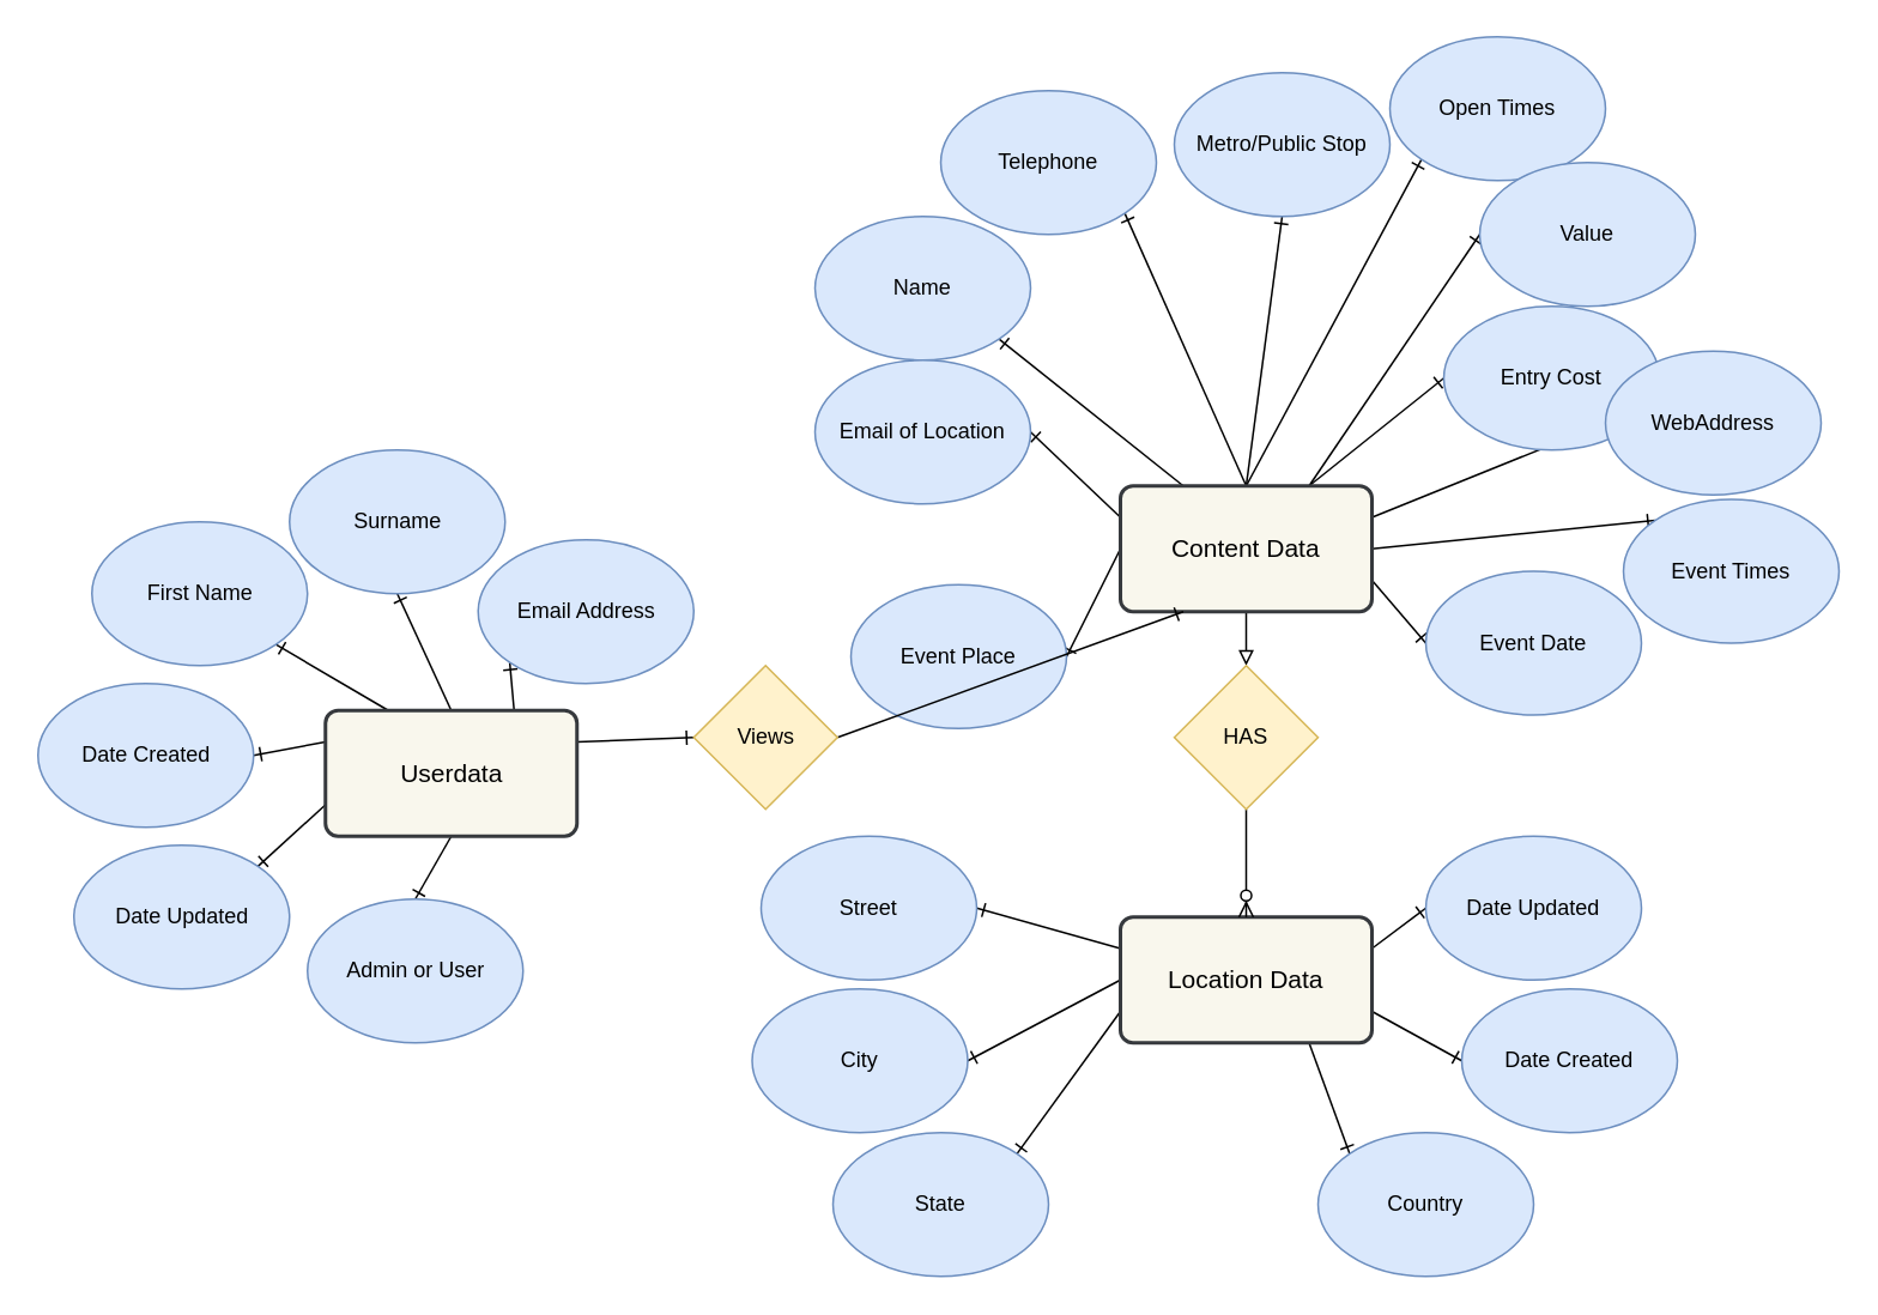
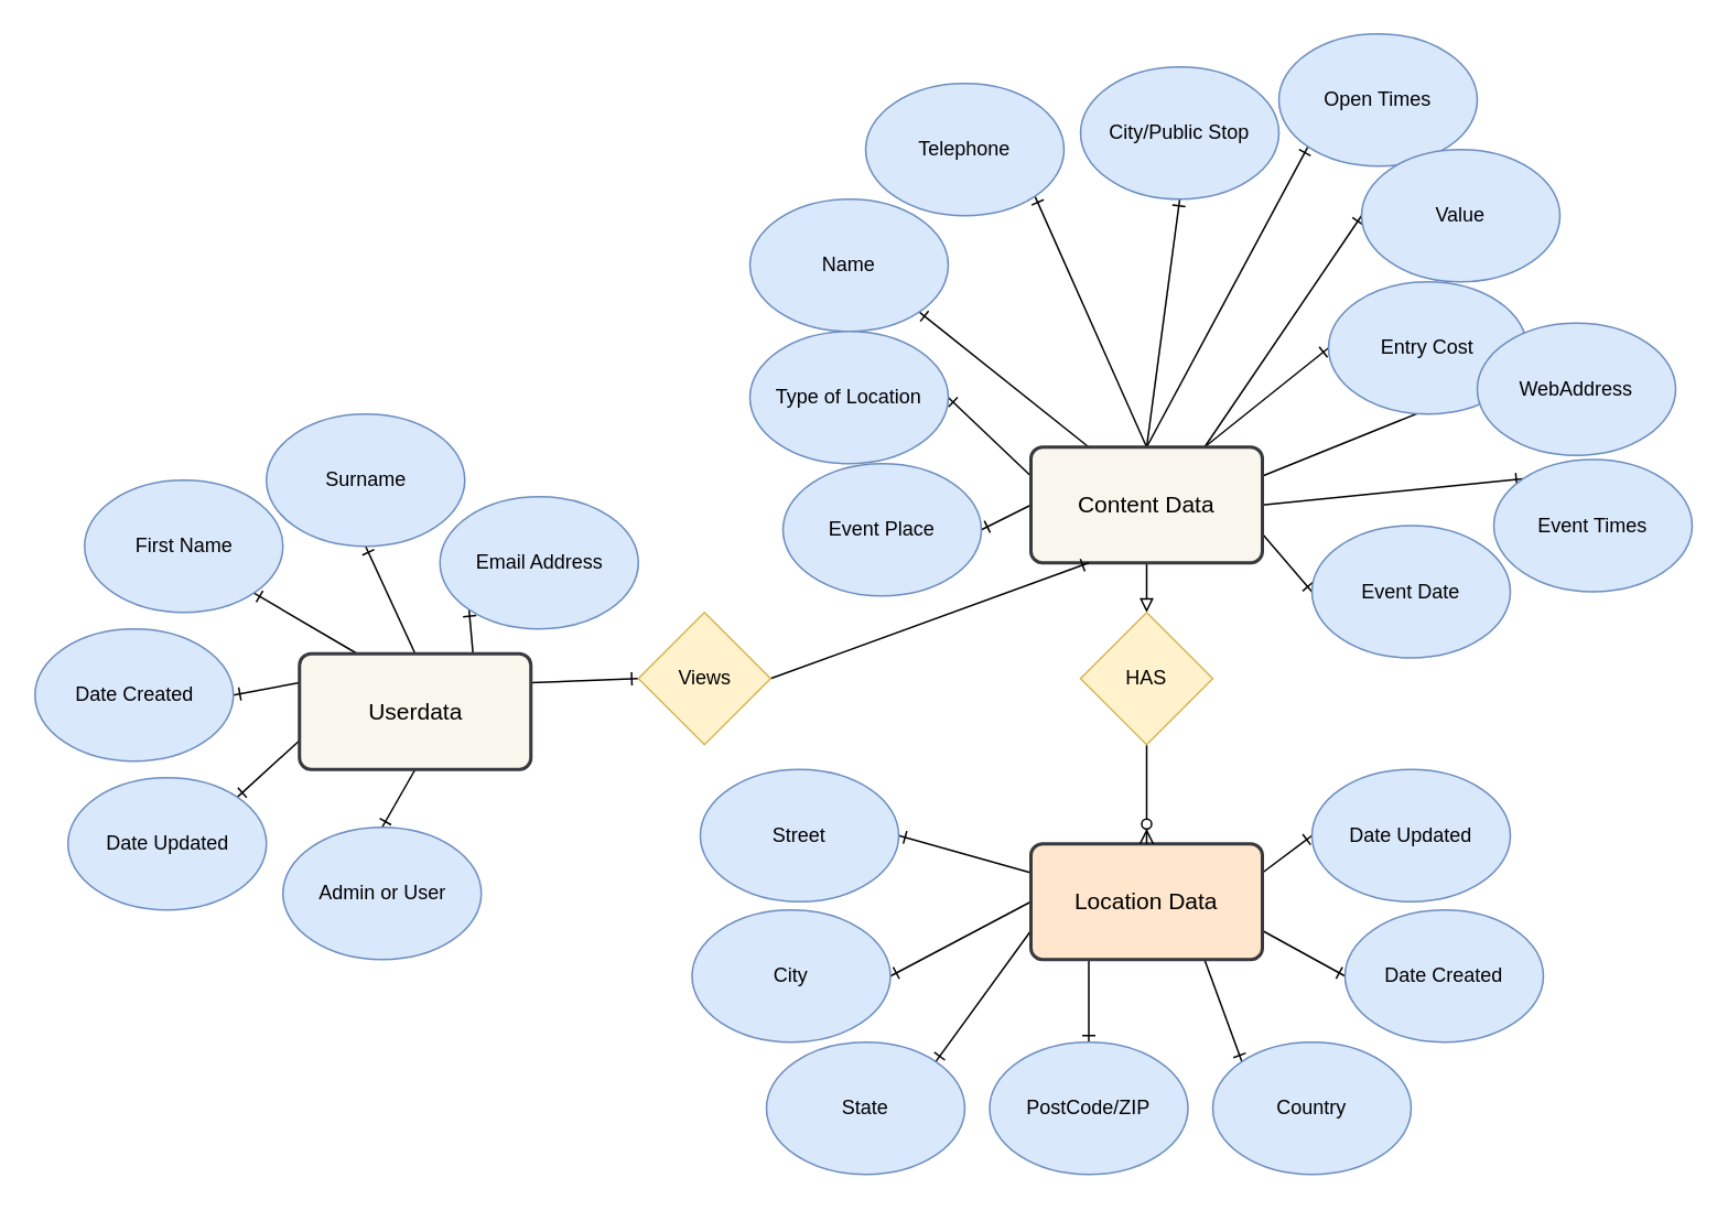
- <mxCell id="48" value="Metro/Public Stop" style="ellipse;whiteSpace=wrap;html=1;fillColor=#dae8fc;strokeColor=#6c8ebf;" vertex="1" parent="1"><mxGeometry x="653" y="40" width="120" height="80" as="geometry" /></mxCell>
+ <mxCell id="48" value="City/Public Stop" style="ellipse;whiteSpace=wrap;html=1;fillColor=#dae8fc;strokeColor=#6c8ebf;" vertex="1" parent="1"><mxGeometry x="653" y="40" width="120" height="80" as="geometry" /></mxCell>
- <mxCell id="53" value="Email of Location" style="ellipse;whiteSpace=wrap;html=1;fillColor=#dae8fc;strokeColor=#6c8ebf;" vertex="1" parent="1"><mxGeometry x="453" y="200" width="120" height="80" as="geometry" /></mxCell>
+ <mxCell id="53" value="Type of Location" style="ellipse;whiteSpace=wrap;html=1;fillColor=#dae8fc;strokeColor=#6c8ebf;" vertex="1" parent="1"><mxGeometry x="453" y="200" width="120" height="80" as="geometry" /></mxCell>
- <mxCell id="56" value="Event Place" style="ellipse;whiteSpace=wrap;html=1;fillColor=#dae8fc;strokeColor=#6c8ebf;" vertex="1" parent="1"><mxGeometry x="473" y="325" width="120" height="80" as="geometry" /></mxCell>
+ <mxCell id="56" value="Event Place" style="ellipse;whiteSpace=wrap;html=1;fillColor=#dae8fc;strokeColor=#6c8ebf;" vertex="1" parent="1"><mxGeometry x="473" y="280" width="120" height="80" as="geometry" /></mxCell>
- <mxCell id="30" value="Location Data" style="strokeWidth=2;rounded=1;arcSize=10;whiteSpace=wrap;html=1;align=center;fontSize=14;fillColor=#f9f7ed;strokeColor=#36393d;" vertex="1" parent="1"><mxGeometry x="623" y="510" width="140" height="70" as="geometry" /></mxCell>
+ <mxCell id="30" value="Location Data" style="strokeWidth=2;rounded=1;arcSize=10;whiteSpace=wrap;html=1;align=center;fontSize=14;fillColor=#ffe6cc;strokeColor=#36393d;" vertex="1" parent="1"><mxGeometry x="623" y="510" width="140" height="70" as="geometry" /></mxCell>
+ <mxCell id="26" style="edgeStyle=none;rounded=0;orthogonalLoop=1;jettySize=auto;html=1;exitX=0.25;exitY=1;exitDx=0;exitDy=0;entryX=0.5;entryY=0;entryDx=0;entryDy=0;endArrow=ERone;endFill=0;" edge="1" parent="1" source="30" target="39"><mxGeometry relative="1" as="geometry" /></mxCell>
+ <mxCell id="39" value="PostCode/ZIP" style="ellipse;whiteSpace=wrap;html=1;fillColor=#dae8fc;strokeColor=#6c8ebf;" vertex="1" parent="1"><mxGeometry x="598" y="630" width="120" height="80" as="geometry" /></mxCell>
